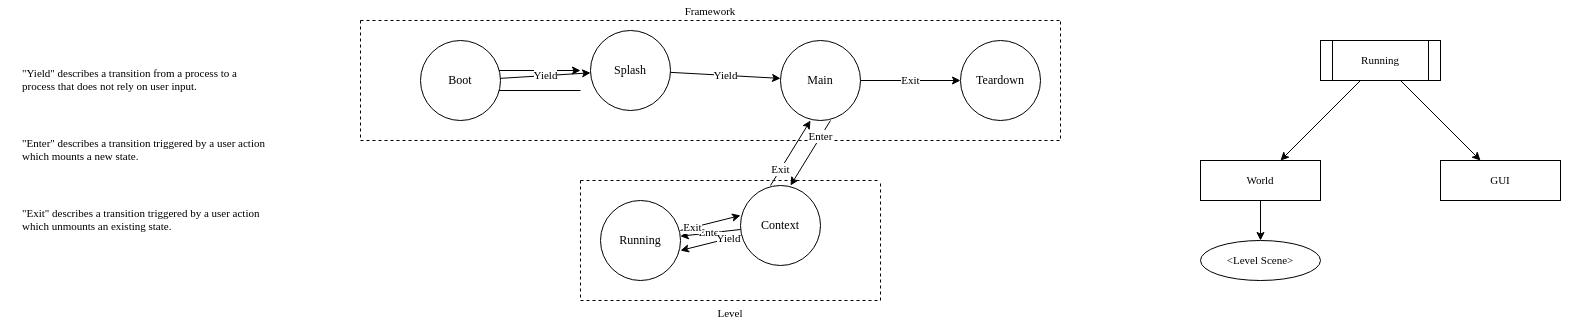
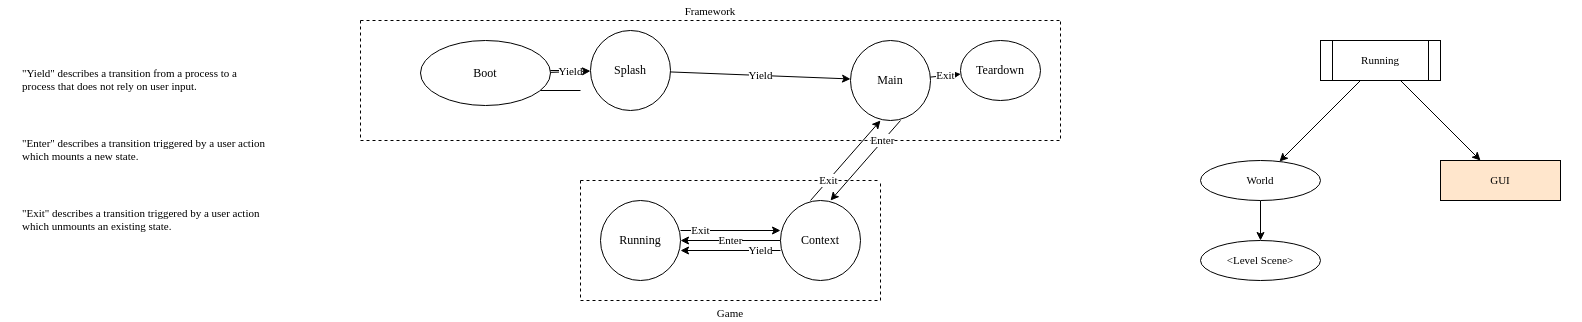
- <mxCell id="17" value="Boot" style="rounded=0;whiteSpace=wrap;html=1;fontFamily=Fira Code;shape=ellipse;perimeter=ellipsePerimeter;" parent="8" vertex="1"><mxGeometry x="60" y="20" width="80" height="80" as="geometry" /></mxCell>
+ <mxCell id="17" value="Boot" style="rounded=0;whiteSpace=wrap;html=1;fontFamily=Fira Code;shape=ellipse;perimeter=ellipsePerimeter;" parent="8" vertex="1"><mxGeometry x="60" y="20" width="130" height="65" as="geometry" /></mxCell>
- <mxCell id="13" value="Main" style="rounded=0;whiteSpace=wrap;html=1;fontFamily=Fira Code;shape=ellipse;perimeter=ellipsePerimeter;" parent="8" vertex="1"><mxGeometry x="420" y="20" width="80" height="80" as="geometry" /></mxCell>
+ <mxCell id="13" value="Main" style="rounded=0;whiteSpace=wrap;html=1;fontFamily=Fira Code;shape=ellipse;perimeter=ellipsePerimeter;" parent="8" vertex="1"><mxGeometry x="490" y="20" width="80" height="80" as="geometry" /></mxCell>
- <mxCell id="14" value="Teardown" style="rounded=0;whiteSpace=wrap;html=1;fontFamily=Fira Code;shape=ellipse;perimeter=ellipsePerimeter;" parent="8" vertex="1"><mxGeometry x="600" y="20" width="80" height="80" as="geometry" /></mxCell>
+ <mxCell id="14" value="Teardown" style="rounded=0;whiteSpace=wrap;html=1;fontFamily=Fira Code;shape=ellipse;perimeter=ellipsePerimeter;" parent="8" vertex="1"><mxGeometry x="600" y="20" width="80" height="60" as="geometry" /></mxCell>
- <mxCell id="24" value="World" style="rounded=0;whiteSpace=wrap;html=1;fontFamily=Fira Code;fontSize=11;fontColor=default;" parent="1" vertex="1"><mxGeometry x="1200" y="160" width="120" height="40" as="geometry" /></mxCell>
+ <mxCell id="24" value="World" style="ellipse;whiteSpace=wrap;html=1;fontFamily=Fira Code;fontSize=11;fontColor=default;" parent="1" vertex="1"><mxGeometry x="1200" y="160" width="120" height="40" as="geometry" /></mxCell>
- <mxCell id="28" value="GUI" style="rounded=0;whiteSpace=wrap;html=1;fontFamily=Fira Code;fontSize=11;fontColor=default;" parent="1" vertex="1"><mxGeometry x="1440" y="160" width="120" height="40" as="geometry" /></mxCell>
+ <mxCell id="28" value="GUI" style="rounded=0;whiteSpace=wrap;html=1;fontFamily=Fira Code;fontSize=11;fontColor=default;fillColor=#ffe6cc;" parent="1" vertex="1"><mxGeometry x="1440" y="160" width="120" height="40" as="geometry" /></mxCell>
- <mxCell id="5" value="Context" style="rounded=0;whiteSpace=wrap;html=1;fontFamily=Fira Code;shape=ellipse;perimeter=ellipsePerimeter;" parent="2" vertex="1"><mxGeometry x="160" y="5" width="80" height="80" as="geometry" /></mxCell>
+ <mxCell id="5" value="Context" style="rounded=0;whiteSpace=wrap;html=1;fontFamily=Fira Code;shape=ellipse;perimeter=ellipsePerimeter;" parent="2" vertex="1"><mxGeometry x="200" y="20" width="80" height="80" as="geometry" /></mxCell>
- <mxCell id="2" value="Level" style="swimlane;startSize=0;fontFamily=Fira Code;fontSize=11;fontColor=default;dashed=1;labelPosition=center;verticalLabelPosition=bottom;align=center;verticalAlign=top;fontStyle=0" parent="1" vertex="1"><mxGeometry x="580" y="180" width="300" height="120" as="geometry"><mxRectangle x="260" y="500" width="70" height="30" as="alternateBounds" /></mxGeometry></mxCell>
+ <mxCell id="2" value="Game" style="swimlane;startSize=0;fontFamily=Fira Code;fontSize=11;fontColor=default;dashed=1;labelPosition=center;verticalLabelPosition=bottom;align=center;verticalAlign=top;fontStyle=0" parent="1" vertex="1"><mxGeometry x="580" y="180" width="300" height="120" as="geometry"><mxRectangle x="260" y="500" width="70" height="30" as="alternateBounds" /></mxGeometry></mxCell>
